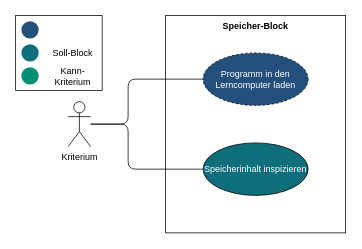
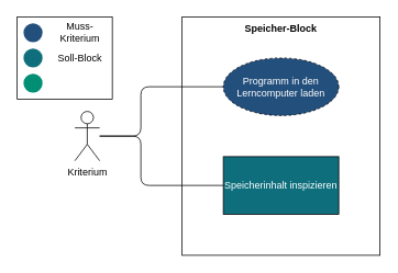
+ <mxCell id="12" value="Muss-Kriterium" style="text;html=1;strokeColor=none;fillColor=none;align=center;verticalAlign=middle;whiteSpace=wrap;rounded=0;" parent="8" vertex="1"><mxGeometry x="38.46" y="7.692" width="76.92" height="23.077" as="geometry" /></mxCell>
- <mxCell id="14" value="Kann-Kriterium" style="text;html=1;strokeColor=none;fillColor=none;align=center;verticalAlign=middle;whiteSpace=wrap;rounded=0;" parent="8" vertex="1"><mxGeometry x="38.46" y="69.231" width="76.92" height="23.077" as="geometry" /></mxCell>
- <mxCell id="6" value="Speicherinhalt inspizieren" style="ellipse;whiteSpace=wrap;html=1;fillColor=#0e6e7c;fontColor=#FFFFFF;" parent="1" vertex="1"><mxGeometry x="270" y="190" width="140" height="70" as="geometry" /></mxCell>
+ <mxCell id="6" value="Speicherinhalt inspizieren" style="whiteSpace=wrap;html=1;fillColor=#0e6e7c;fontColor=#FFFFFF;rounded=0;" parent="1" vertex="1"><mxGeometry x="270" y="190" width="140" height="70" as="geometry" /></mxCell>
